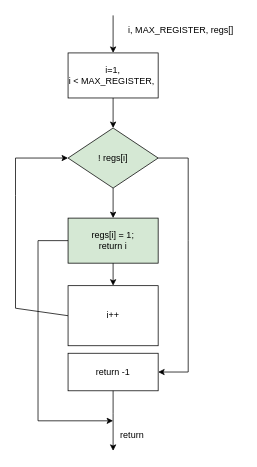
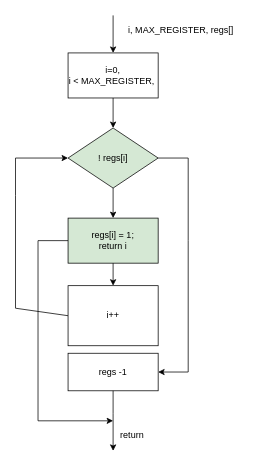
- <mxCell id="2" value="i=1, &lt;br&gt;i &amp;lt;&amp;nbsp;MAX_REGISTER,&amp;nbsp;&lt;br&gt;" style="rounded=0;whiteSpace=wrap;html=1;" vertex="1" parent="1"><mxGeometry x="90" y="70" width="120" height="60" as="geometry" /></mxCell>
+ <mxCell id="2" value="i=0, &lt;br&gt;i &amp;lt;&amp;nbsp;MAX_REGISTER,&amp;nbsp;&lt;br&gt;" style="rounded=0;whiteSpace=wrap;html=1;" vertex="1" parent="1"><mxGeometry x="90" y="70" width="120" height="60" as="geometry" /></mxCell>
- <mxCell id="6" value="return -1" style="rounded=0;whiteSpace=wrap;html=1;" vertex="1" parent="1"><mxGeometry x="90" y="470" width="120" height="50" as="geometry" /></mxCell>
+ <mxCell id="6" value="regs -1" style="rounded=0;whiteSpace=wrap;html=1;" vertex="1" parent="1"><mxGeometry x="90" y="470" width="120" height="50" as="geometry" /></mxCell>
